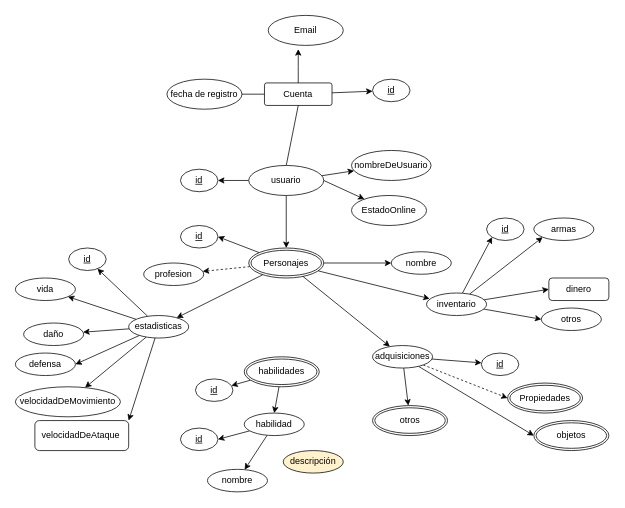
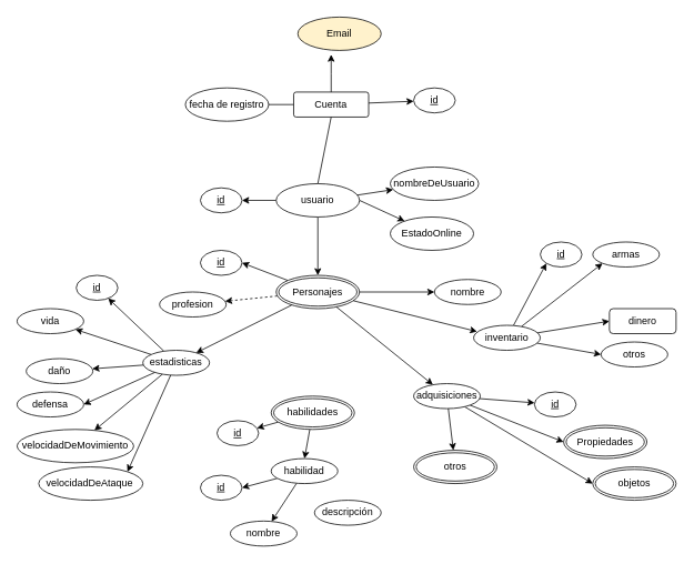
- <mxCell id="8" value="Email" style="ellipse;whiteSpace=wrap;html=1;align=center;" parent="1" vertex="1"><mxGeometry x="357" y="20" width="100" height="40" as="geometry" /></mxCell>
+ <mxCell id="8" value="Email" style="ellipse;whiteSpace=wrap;html=1;align=center;fillColor=#fff2cc;" parent="1" vertex="1"><mxGeometry x="357" y="20" width="100" height="40" as="geometry" /></mxCell>
- <mxCell id="55" style="edgeStyle=none;rounded=0;orthogonalLoop=1;jettySize=auto;html=1;entryX=0;entryY=0.5;entryDx=0;entryDy=0;dashed=1;" parent="1" source="58" target="59" edge="1"><mxGeometry relative="1" as="geometry" /></mxCell>
+ <mxCell id="55" style="edgeStyle=none;rounded=0;orthogonalLoop=1;jettySize=auto;html=1;entryX=0;entryY=0.5;entryDx=0;entryDy=0;" parent="1" source="58" target="59" edge="1"><mxGeometry relative="1" as="geometry" /></mxCell>
- <mxCell id="48" value="velocidadDeAtaque&lt;span style=&quot;white-space: pre;&quot;&gt;&#09;&lt;/span&gt;" style="whiteSpace=wrap;html=1;align=center;rounded=1;" parent="1" vertex="1"><mxGeometry x="46" y="560" width="125" height="40" as="geometry" /></mxCell>
+ <mxCell id="48" value="velocidadDeAtaque&lt;span style=&quot;white-space: pre;&quot;&gt;&#09;&lt;/span&gt;" style="ellipse;whiteSpace=wrap;html=1;align=center;" parent="1" vertex="1"><mxGeometry x="46" y="560" width="125" height="40" as="geometry" /></mxCell>
- <mxCell id="67" value="descripción" style="ellipse;whiteSpace=wrap;html=1;align=center;fillColor=#fff2cc;" parent="1" vertex="1"><mxGeometry x="377" y="600" width="80" height="30" as="geometry" /></mxCell>
+ <mxCell id="67" value="descripción" style="ellipse;whiteSpace=wrap;html=1;align=center;" parent="1" vertex="1"><mxGeometry x="377" y="600" width="80" height="30" as="geometry" /></mxCell>
